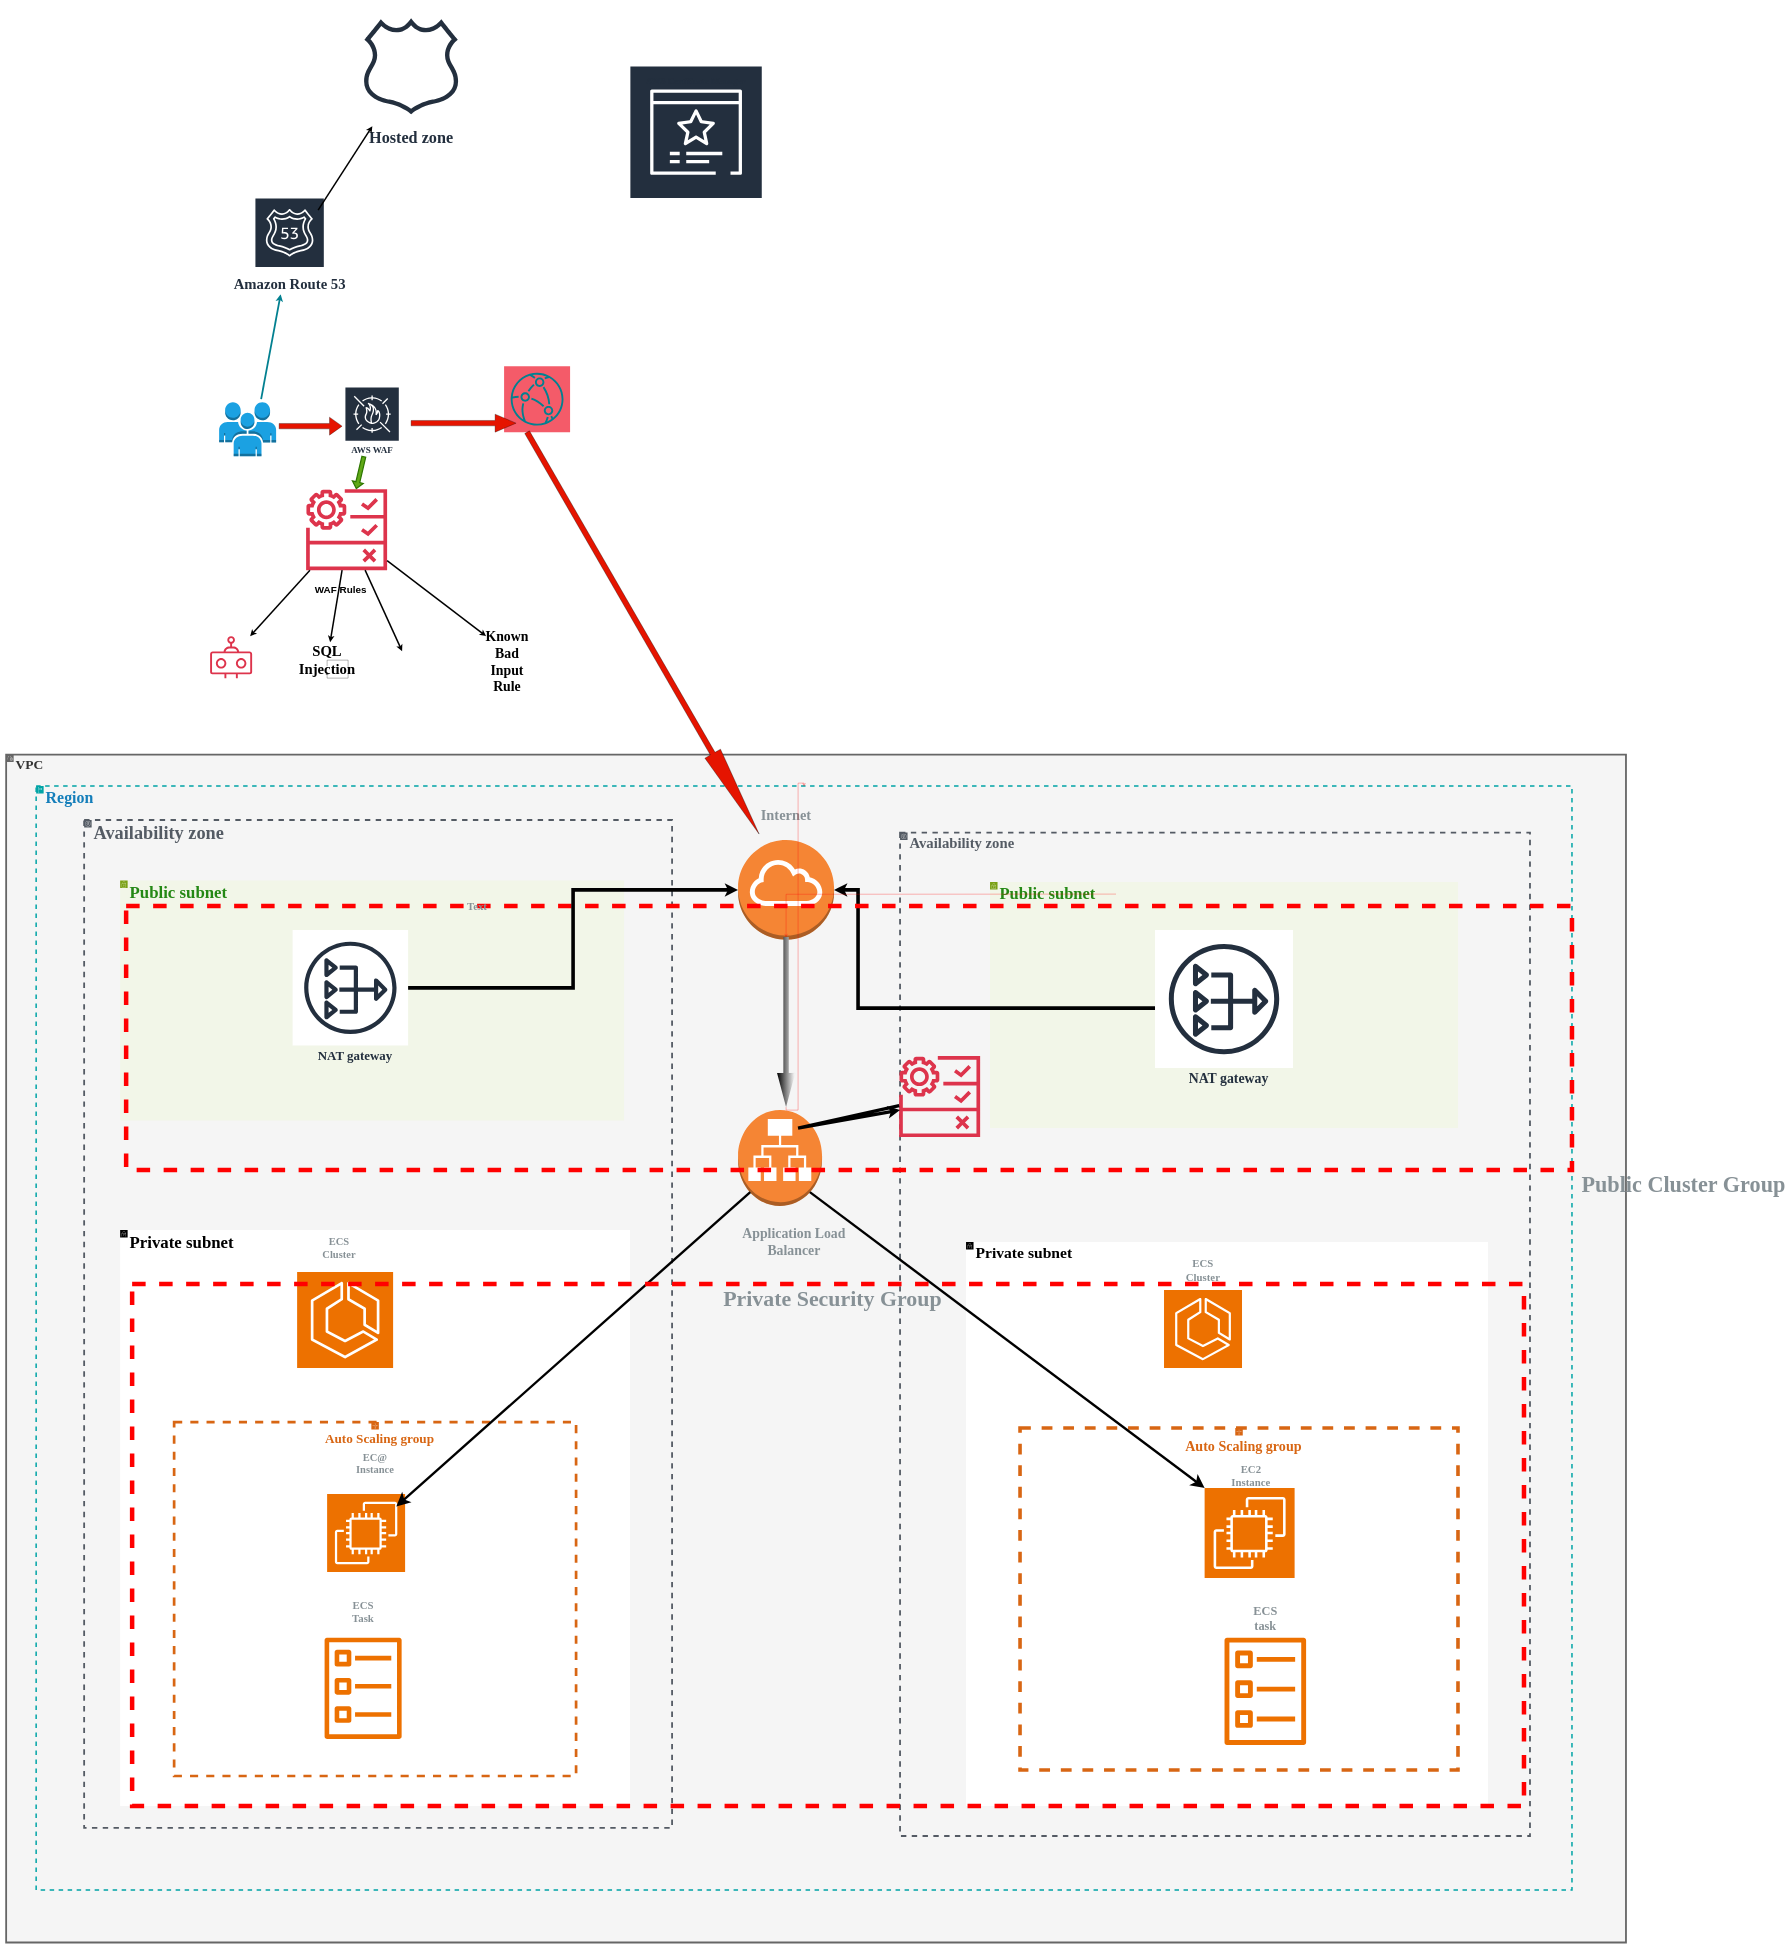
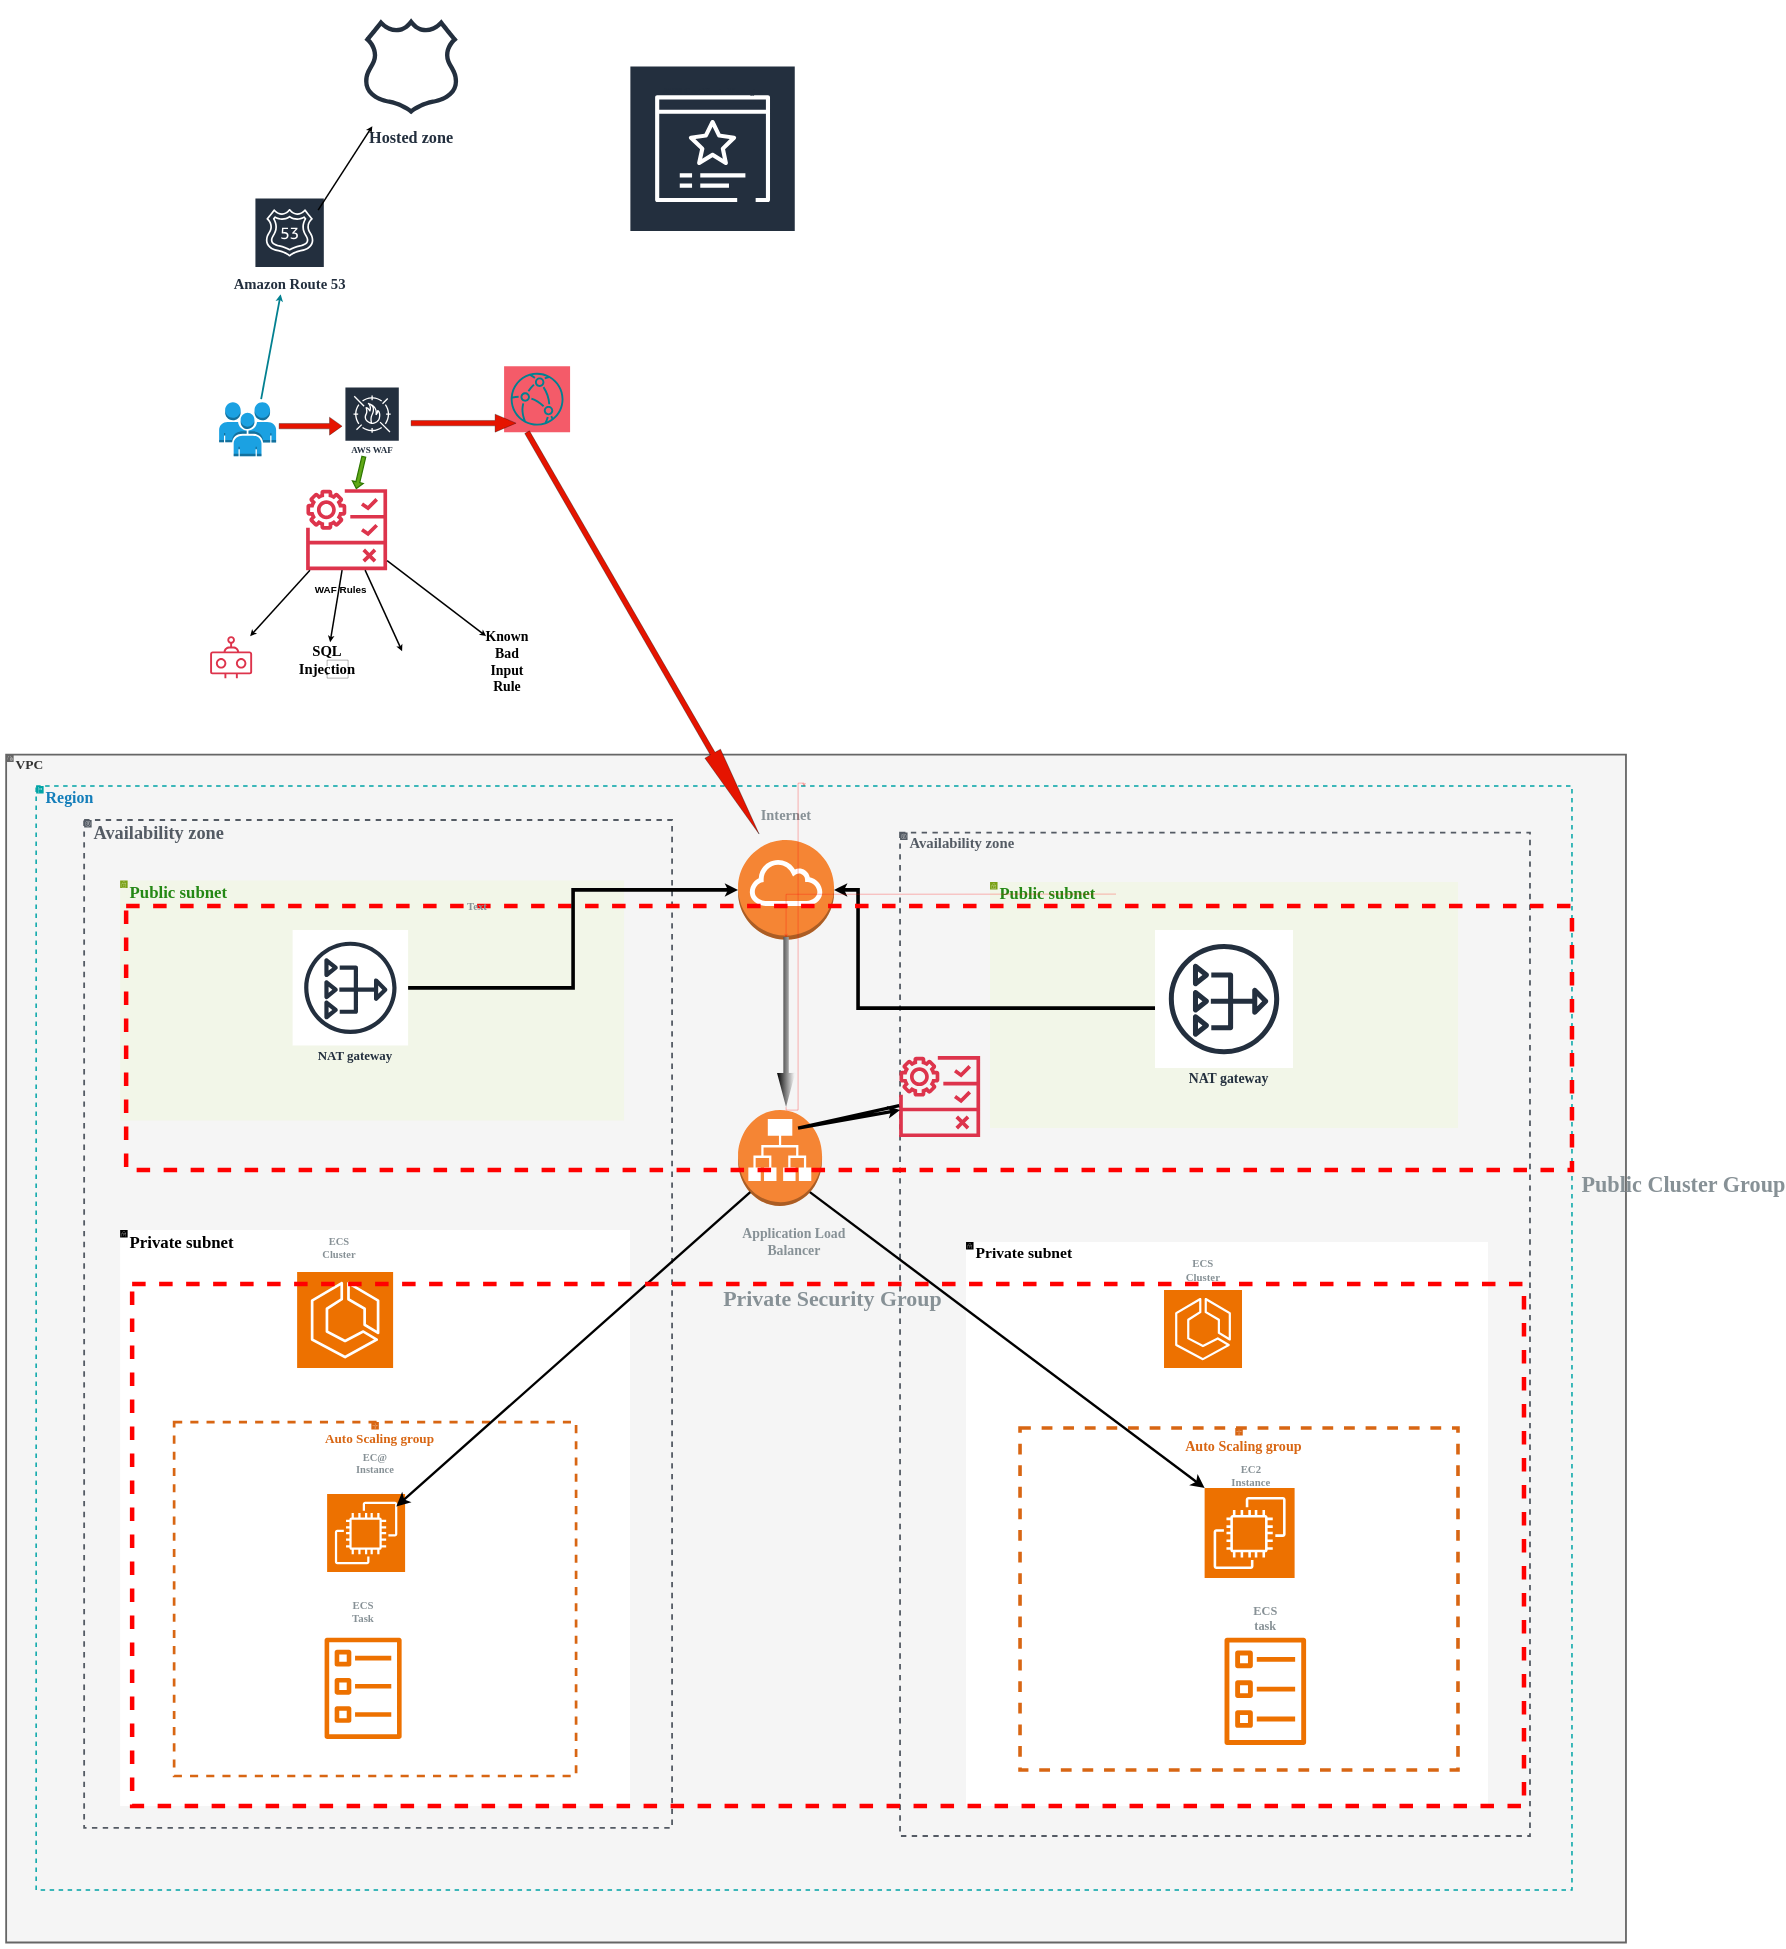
- <mxCell id="8" value="AWS Certificate Manager" style="sketch=0;outlineConnect=0;fontColor=#232F3E;gradientColor=none;strokeColor=#ffffff;fillColor=#232F3E;dashed=0;verticalLabelPosition=middle;verticalAlign=bottom;align=center;html=1;fontSize=30;fontStyle=1;spacing=3;shape=mxgraph.aws4.productIcon;prIcon=mxgraph.aws4.certificate_manager_3;fontFamily=Comic Sans MS;" parent="1" vertex="1"><mxGeometry x="2100" y="220" width="440" height="70" as="geometry" /></mxCell>
+ <mxCell id="8" value="AWS Certificate Manager" style="sketch=0;outlineConnect=0;fontColor=#232F3E;gradientColor=none;strokeColor=#ffffff;fillColor=#232F3E;dashed=0;verticalLabelPosition=middle;verticalAlign=bottom;align=center;html=1;fontSize=30;fontStyle=1;spacing=3;shape=mxgraph.aws4.productIcon;prIcon=mxgraph.aws4.certificate_manager_3;fontFamily=Comic Sans MS;" parent="1" vertex="1"><mxGeometry x="2100" y="220" width="550" height="105" as="geometry" /></mxCell>
